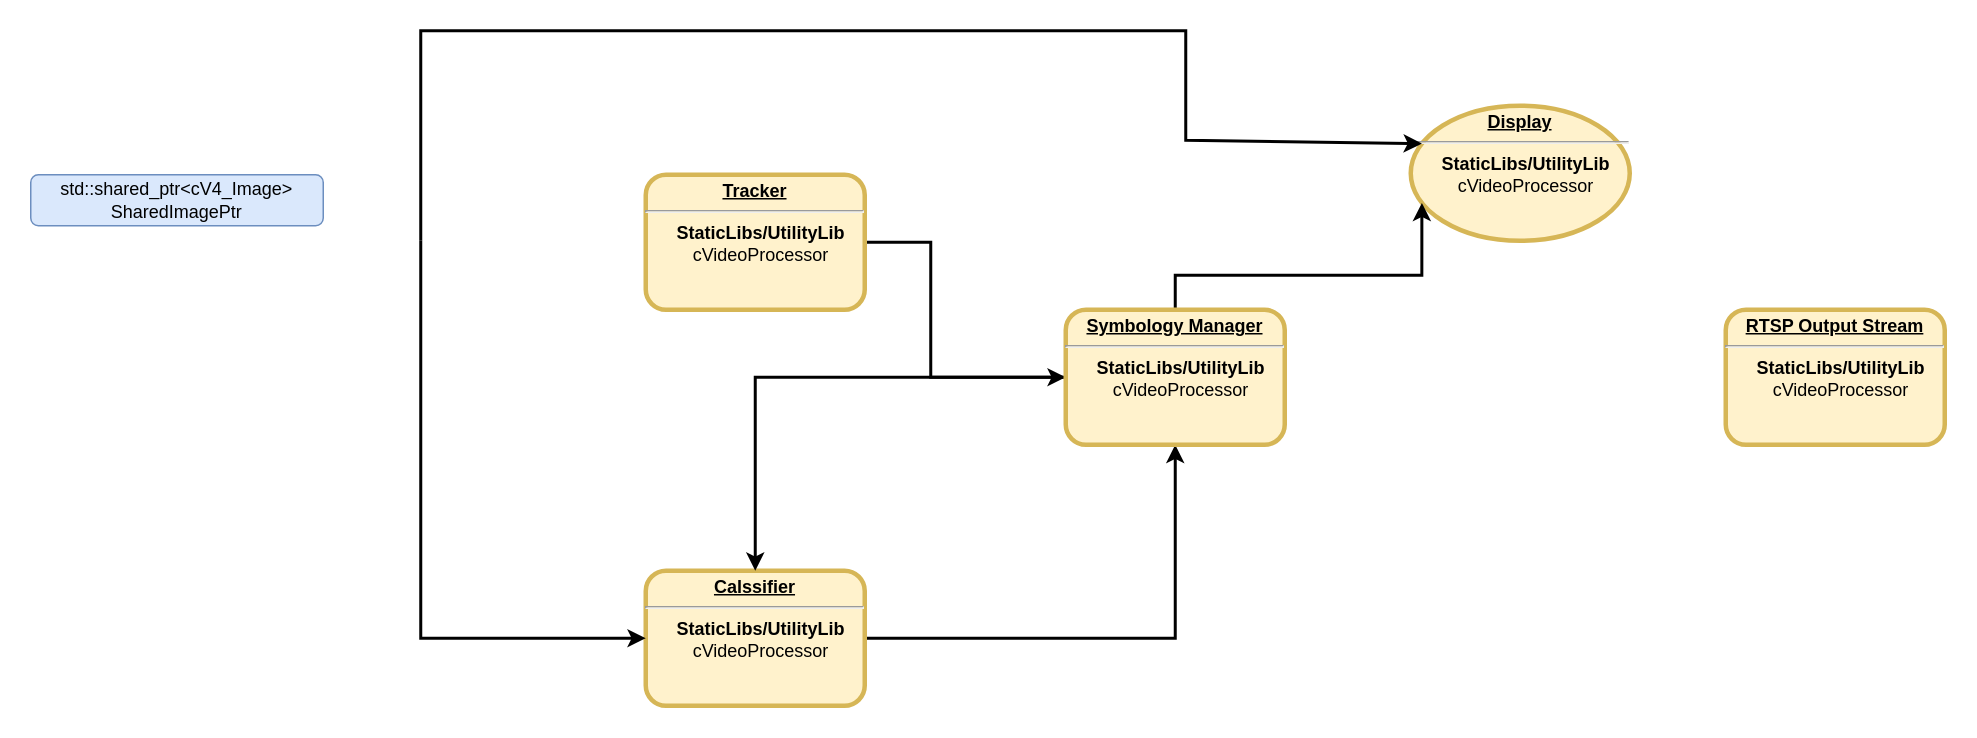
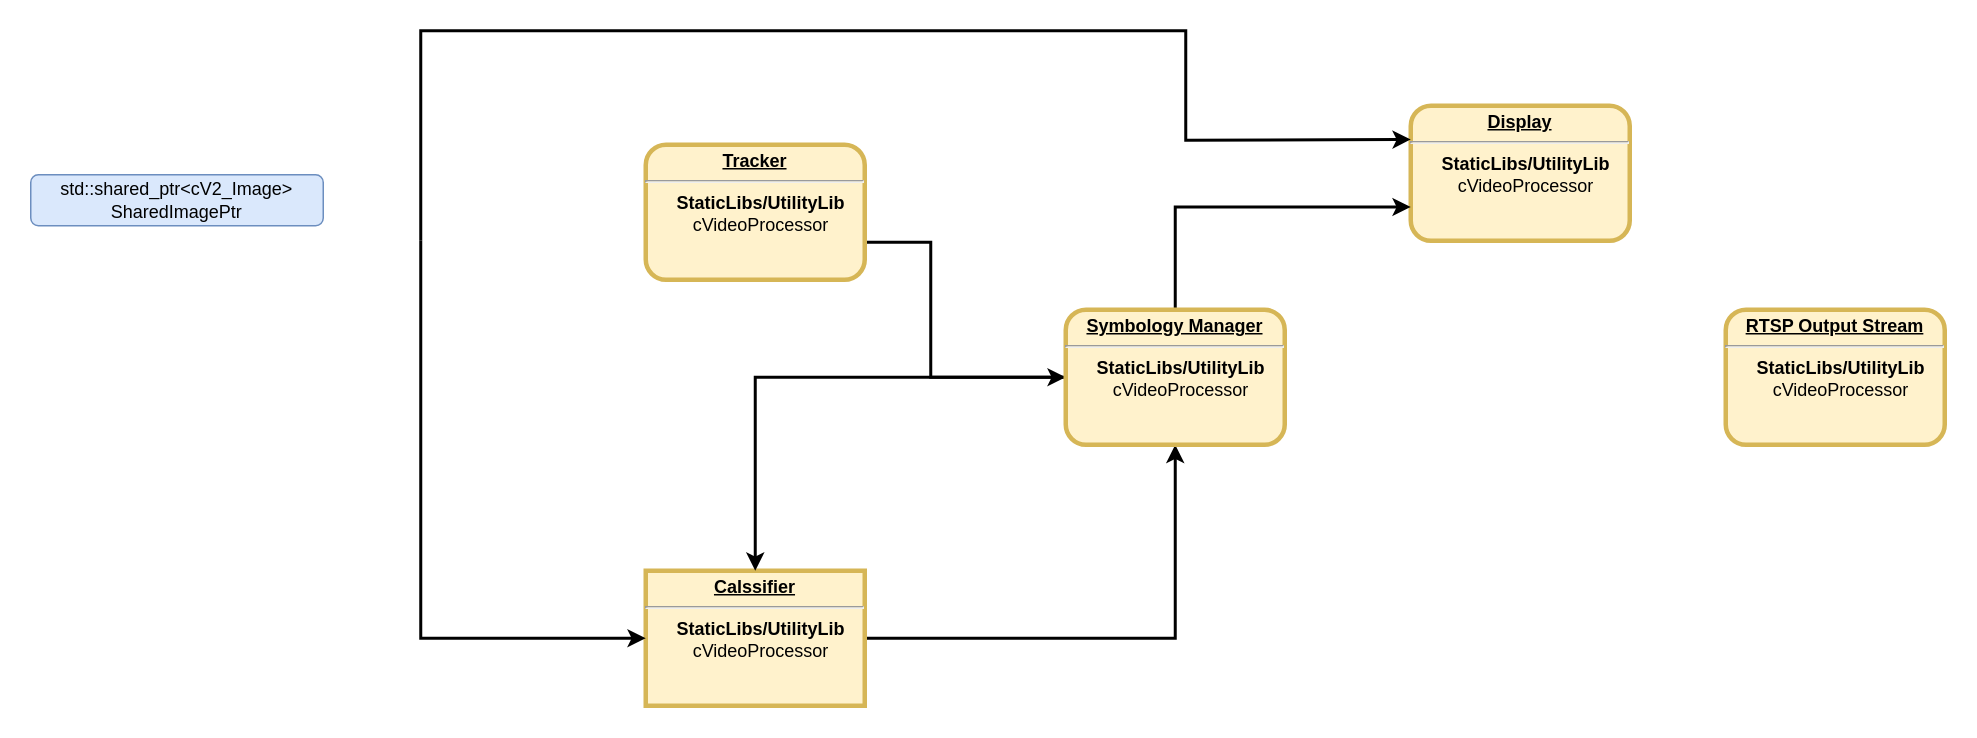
- <mxCell id="8" value="&lt;p style=&quot;margin: 0px ; margin-top: 4px ; text-align: center ; text-decoration: underline&quot;&gt;&lt;strong&gt;Display&lt;br&gt;&lt;/strong&gt;&lt;/p&gt;&lt;hr&gt;&lt;p style=&quot;margin: 0px ; margin-left: 8px&quot;&gt;StaticLibs/UtilityLib&lt;/p&gt;&lt;p style=&quot;margin: 0px ; margin-left: 8px&quot;&gt;&lt;span style=&quot;font-weight: normal&quot;&gt;cVideoProcessor&lt;/span&gt;&lt;/p&gt;" style="ellipse;verticalAlign=middle;align=center;overflow=fill;fontSize=12;fontFamily=Helvetica;html=1;fontStyle=1;strokeWidth=3;fillColor=#fff2cc;strokeColor=#d6b656;" vertex="1" parent="1"><mxGeometry x="940" y="70" width="146" height="90" as="geometry" /></mxCell>
+ <mxCell id="8" value="&lt;p style=&quot;margin: 0px ; margin-top: 4px ; text-align: center ; text-decoration: underline&quot;&gt;&lt;strong&gt;Display&lt;br&gt;&lt;/strong&gt;&lt;/p&gt;&lt;hr&gt;&lt;p style=&quot;margin: 0px ; margin-left: 8px&quot;&gt;StaticLibs/UtilityLib&lt;/p&gt;&lt;p style=&quot;margin: 0px ; margin-left: 8px&quot;&gt;&lt;span style=&quot;font-weight: normal&quot;&gt;cVideoProcessor&lt;/span&gt;&lt;/p&gt;" style="verticalAlign=middle;align=center;overflow=fill;fontSize=12;fontFamily=Helvetica;html=1;rounded=1;fontStyle=1;strokeWidth=3;fillColor=#fff2cc;strokeColor=#d6b656;" vertex="1" parent="1"><mxGeometry x="940" y="70" width="146" height="90" as="geometry" /></mxCell>
- <mxCell id="7" value="std::shared_ptr&amp;lt;cV4_Image&amp;gt; SharedImagePtr" style="rounded=1;whiteSpace=wrap;html=1;fillColor=#dae8fc;strokeColor=#6c8ebf;" vertex="1" parent="1"><mxGeometry x="20" y="116" width="195" height="34" as="geometry" /></mxCell>
+ <mxCell id="7" value="std::shared_ptr&amp;lt;cV2_Image&amp;gt; SharedImagePtr" style="rounded=1;whiteSpace=wrap;html=1;fillColor=#dae8fc;strokeColor=#6c8ebf;" vertex="1" parent="1"><mxGeometry x="20" y="116" width="195" height="34" as="geometry" /></mxCell>
- <mxCell id="3" value="&lt;p style=&quot;margin: 0px ; margin-top: 4px ; text-align: center ; text-decoration: underline&quot;&gt;&lt;strong&gt;Tracker&lt;br&gt;&lt;/strong&gt;&lt;/p&gt;&lt;hr&gt;&lt;p style=&quot;margin: 0px ; margin-left: 8px&quot;&gt;StaticLibs/UtilityLib&lt;/p&gt;&lt;p style=&quot;margin: 0px ; margin-left: 8px&quot;&gt;&lt;span style=&quot;font-weight: normal&quot;&gt;cVideoProcessor&lt;/span&gt;&lt;/p&gt;" style="verticalAlign=middle;align=center;overflow=fill;fontSize=12;fontFamily=Helvetica;html=1;rounded=1;fontStyle=1;strokeWidth=3;fillColor=#fff2cc;strokeColor=#d6b656;" parent="1" vertex="1"><mxGeometry x="430" y="116" width="146" height="90" as="geometry" /></mxCell>
+ <mxCell id="3" value="&lt;p style=&quot;margin: 0px ; margin-top: 4px ; text-align: center ; text-decoration: underline&quot;&gt;&lt;strong&gt;Tracker&lt;br&gt;&lt;/strong&gt;&lt;/p&gt;&lt;hr&gt;&lt;p style=&quot;margin: 0px ; margin-left: 8px&quot;&gt;StaticLibs/UtilityLib&lt;/p&gt;&lt;p style=&quot;margin: 0px ; margin-left: 8px&quot;&gt;&lt;span style=&quot;font-weight: normal&quot;&gt;cVideoProcessor&lt;/span&gt;&lt;/p&gt;" style="verticalAlign=middle;align=center;overflow=fill;fontSize=12;fontFamily=Helvetica;html=1;rounded=1;fontStyle=1;strokeWidth=3;fillColor=#fff2cc;strokeColor=#d6b656;" parent="1" vertex="1"><mxGeometry x="430" y="96" width="146" height="90" as="geometry" /></mxCell>
- <mxCell id="5" value="&lt;p style=&quot;margin: 0px ; margin-top: 4px ; text-align: center ; text-decoration: underline&quot;&gt;&lt;strong&gt;Calssifier&lt;br&gt;&lt;/strong&gt;&lt;/p&gt;&lt;hr&gt;&lt;p style=&quot;margin: 0px ; margin-left: 8px&quot;&gt;StaticLibs/UtilityLib&lt;/p&gt;&lt;p style=&quot;margin: 0px ; margin-left: 8px&quot;&gt;&lt;span style=&quot;font-weight: normal&quot;&gt;cVideoProcessor&lt;/span&gt;&lt;/p&gt;" style="verticalAlign=middle;align=center;overflow=fill;fontSize=12;fontFamily=Helvetica;html=1;rounded=1;fontStyle=1;strokeWidth=3;fillColor=#fff2cc;strokeColor=#d6b656;" parent="1" vertex="1"><mxGeometry x="430" y="380" width="146" height="90" as="geometry" /></mxCell>
+ <mxCell id="5" value="&lt;p style=&quot;margin: 0px ; margin-top: 4px ; text-align: center ; text-decoration: underline&quot;&gt;&lt;strong&gt;Calssifier&lt;br&gt;&lt;/strong&gt;&lt;/p&gt;&lt;hr&gt;&lt;p style=&quot;margin: 0px ; margin-left: 8px&quot;&gt;StaticLibs/UtilityLib&lt;/p&gt;&lt;p style=&quot;margin: 0px ; margin-left: 8px&quot;&gt;&lt;span style=&quot;font-weight: normal&quot;&gt;cVideoProcessor&lt;/span&gt;&lt;/p&gt;" style="verticalAlign=middle;align=center;overflow=fill;fontSize=12;fontFamily=Helvetica;html=1;fontStyle=1;strokeWidth=3;fillColor=#fff2cc;strokeColor=#d6b656;rounded=0;" parent="1" vertex="1"><mxGeometry x="430" y="380" width="146" height="90" as="geometry" /></mxCell>
